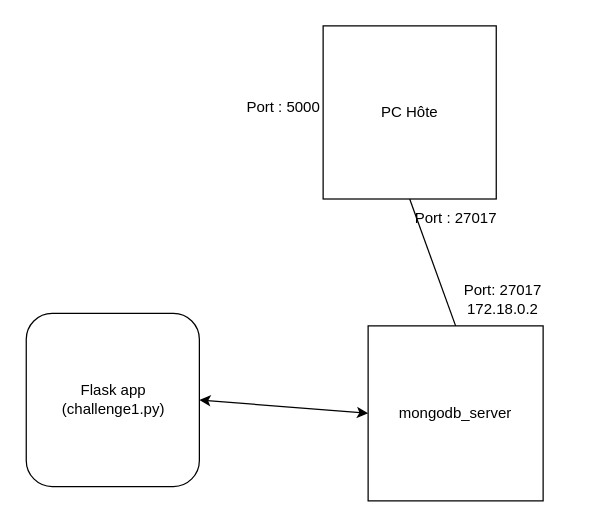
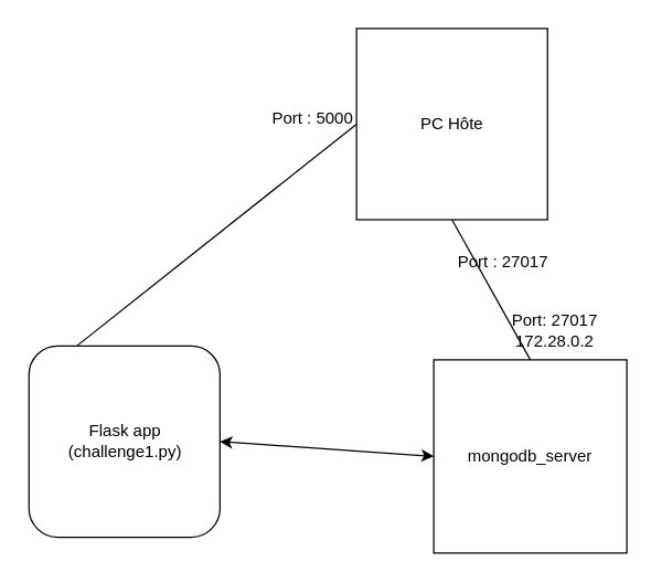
+ <mxCell id="5" value="" style="endArrow=none;html=1;rounded=0;exitX=0.25;exitY=0;exitDx=0;exitDy=0;entryX=0;entryY=0.5;entryDx=0;entryDy=0;" parent="1" source="2" target="3" edge="1"><mxGeometry width="50" height="50" relative="1" as="geometry"><mxPoint x="304" y="230" as="sourcePoint" /><mxPoint x="354" y="180" as="targetPoint" /></mxGeometry></mxCell>
- <mxCell id="9" value="Port : 27017" style="text;html=1;align=center;verticalAlign=middle;whiteSpace=wrap;rounded=0;" parent="1" vertex="1"><mxGeometry x="296.5" y="158.5" width="135" height="30" as="geometry" /></mxCell>
+ <mxCell id="9" value="Port : 27017" style="text;html=1;align=center;verticalAlign=middle;whiteSpace=wrap;rounded=0;" parent="1" vertex="1"><mxGeometry x="296.5" y="173.5" width="135" height="30" as="geometry" /></mxCell>
- <mxCell id="7" value="&lt;div&gt;Port: 27017&lt;/div&gt;&lt;div&gt;172.18.0.2&lt;/div&gt;" style="text;html=1;align=center;verticalAlign=middle;whiteSpace=wrap;rounded=0;" parent="1" vertex="1"><mxGeometry x="354" y="224" width="96" height="30" as="geometry" /></mxCell>
+ <mxCell id="7" value="&lt;div&gt;Port: 27017&lt;/div&gt;&lt;div&gt;172.28.0.2&lt;/div&gt;" style="text;html=1;align=center;verticalAlign=middle;whiteSpace=wrap;rounded=0;" parent="1" vertex="1"><mxGeometry x="354" y="224" width="96" height="30" as="geometry" /></mxCell>
- <mxCell id="4" value="&lt;span style=&quot;text-align: start;&quot;&gt;&lt;font style=&quot;font-size: 12px;&quot;&gt;mongodb_server&lt;/font&gt;&lt;/span&gt;" style="whiteSpace=wrap;html=1;aspect=fixed;" parent="1" vertex="1"><mxGeometry x="294" y="260" width="140" height="140" as="geometry" /></mxCell>
+ <mxCell id="4" value="&lt;span style=&quot;text-align: start;&quot;&gt;&lt;font style=&quot;font-size: 12px;&quot;&gt;mongodb_server&lt;/font&gt;&lt;/span&gt;" style="whiteSpace=wrap;html=1;aspect=fixed;" parent="1" vertex="1"><mxGeometry x="314" y="260" width="140" height="140" as="geometry" /></mxCell>
